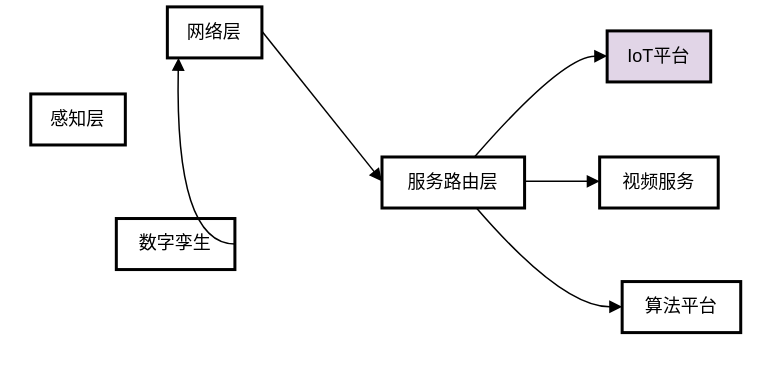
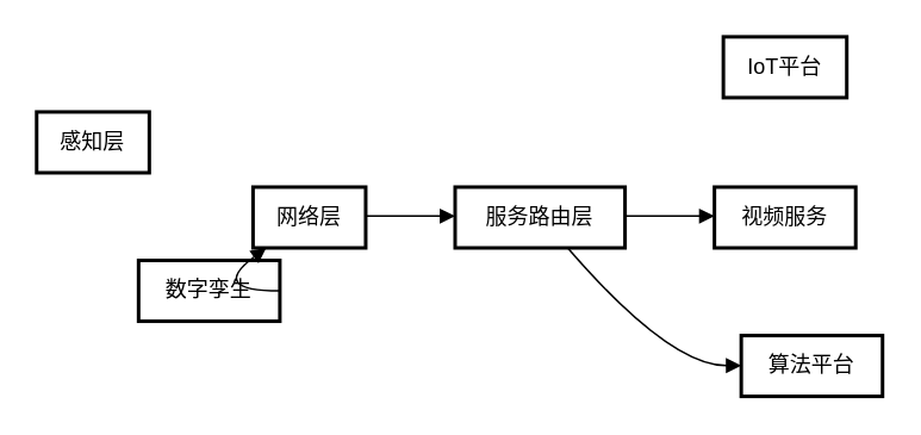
- <mxCell id="3" value="网络层" style="whiteSpace=wrap;strokeWidth=2;" vertex="1" parent="1"><mxGeometry x="111" y="4" width="63" height="34" as="geometry" /></mxCell>
+ <mxCell id="3" value="网络层" style="whiteSpace=wrap;strokeWidth=2;" vertex="1" parent="1"><mxGeometry x="141" y="104" width="63" height="34" as="geometry" /></mxCell>
- <mxCell id="6" value="IoT平台" style="whiteSpace=wrap;strokeWidth=2;fillColor=#e1d5e7;" vertex="1" parent="1"><mxGeometry x="404" y="20" width="69" height="34" as="geometry" /></mxCell>
+ <mxCell id="6" value="IoT平台" style="whiteSpace=wrap;strokeWidth=2;" vertex="1" parent="1"><mxGeometry x="404" y="20" width="69" height="34" as="geometry" /></mxCell>
- <mxCell id="11" value="" style="curved=1;startArrow=none;endArrow=block;exitX=0.653;exitY=-0.015;entryX=-0.002;entryY=0.493;rounded=0;" edge="1" parent="1" source="5" target="6"><mxGeometry relative="1" as="geometry"><Array as="points"><mxPoint x="374" y="37" /></Array></mxGeometry></mxCell>
